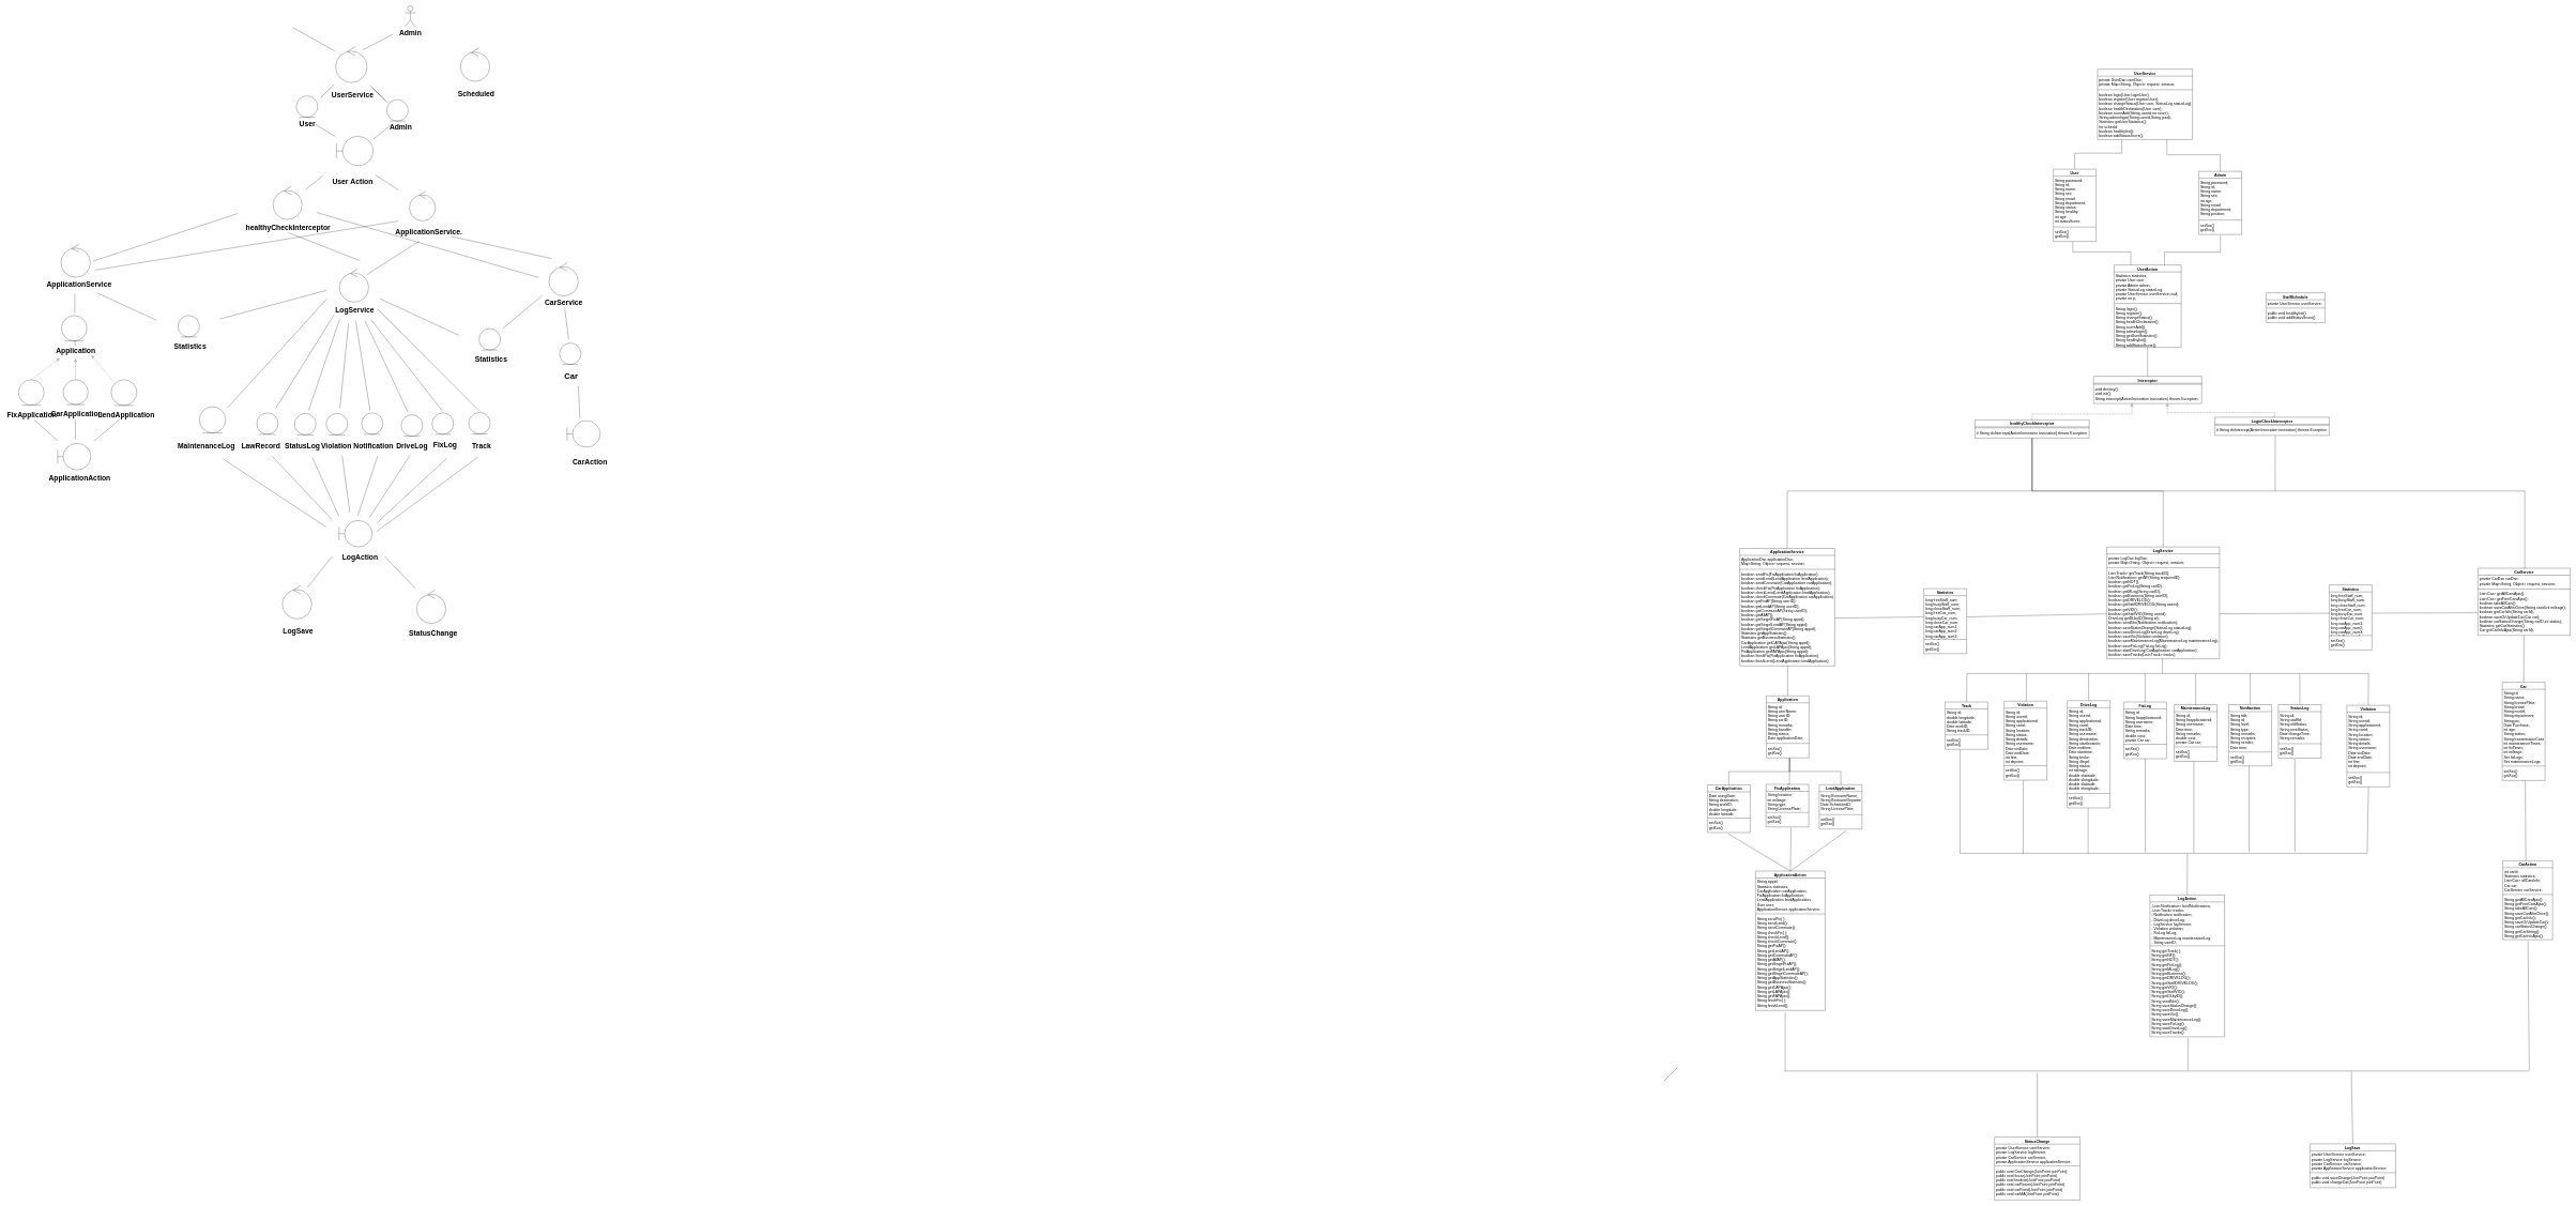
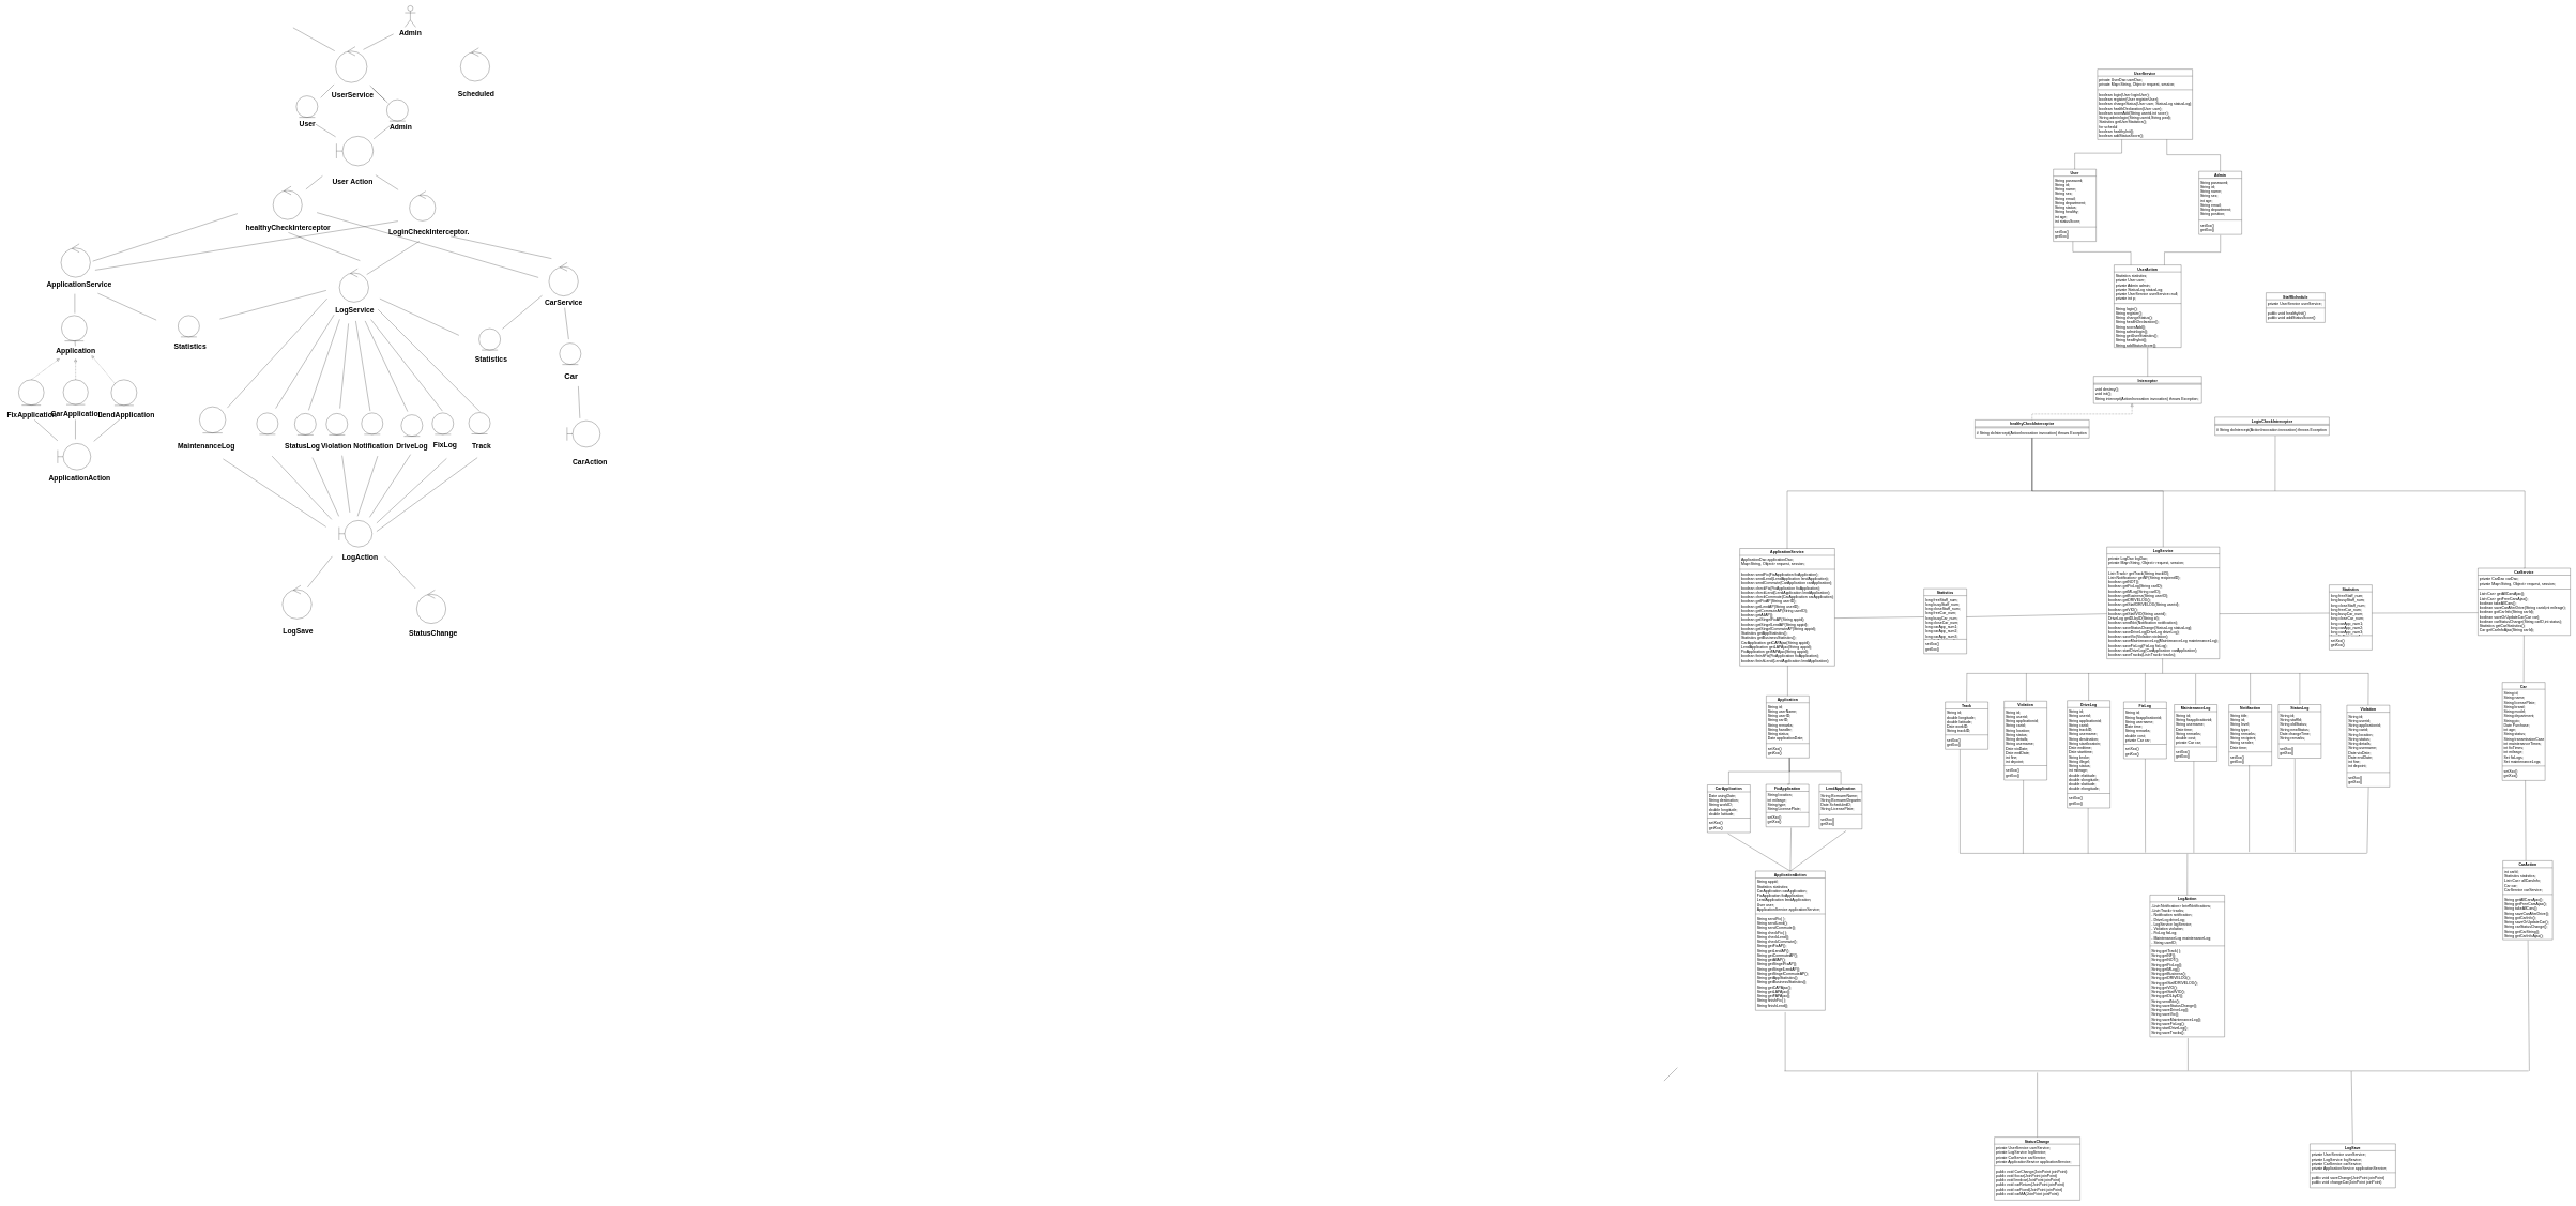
- <mxCell id="64" value="&lt;span style=&quot;font-size: 27px;&quot;&gt;ApplicationService.&lt;/span&gt;" style="text;html=1;align=center;verticalAlign=middle;resizable=0;points=[];autosize=1;strokeColor=none;fillColor=none;fontSize=27;fontStyle=1" parent="1" vertex="1"><mxGeometry x="1446.31" y="846" width="312" height="36" as="geometry" /></mxCell>
+ <mxCell id="64" value="&lt;span style=&quot;font-size: 27px;&quot;&gt;LoginCheckInterceptor.&lt;/span&gt;" style="text;html=1;align=center;verticalAlign=middle;resizable=0;points=[];autosize=1;strokeColor=none;fillColor=none;fontSize=27;fontStyle=1" parent="1" vertex="1"><mxGeometry x="1446.31" y="846" width="312" height="36" as="geometry" /></mxCell>
- <mxCell id="233" value="" style="endArrow=block;startArrow=none;endFill=0;startFill=0;endSize=8;html=1;verticalAlign=bottom;dashed=1;labelBackgroundColor=none;rounded=0;exitX=0.5;exitY=0;exitDx=0;exitDy=0;edgeStyle=orthogonalEdgeStyle;" edge="1" parent="1" source="152" target="148"><mxGeometry width="160" relative="1" as="geometry"><mxPoint x="8501" y="1555" as="sourcePoint" /><mxPoint x="8100" y="1509" as="targetPoint" /><Array as="points"><mxPoint x="8501" y="1558" /><mxPoint x="8501" y="1541" /><mxPoint x="8100" y="1541" /></Array></mxGeometry></mxCell>
- <mxCell id="70" value="&lt;span style=&quot;font-size: 27px;&quot;&gt;LawRecord&lt;/span&gt;" style="text;html=1;align=center;verticalAlign=middle;resizable=0;points=[];autosize=1;strokeColor=none;fillColor=none;fontSize=27;fontStyle=1" parent="1" vertex="1"><mxGeometry x="896" y="1649" width="156" height="36" as="geometry" /></mxCell>
